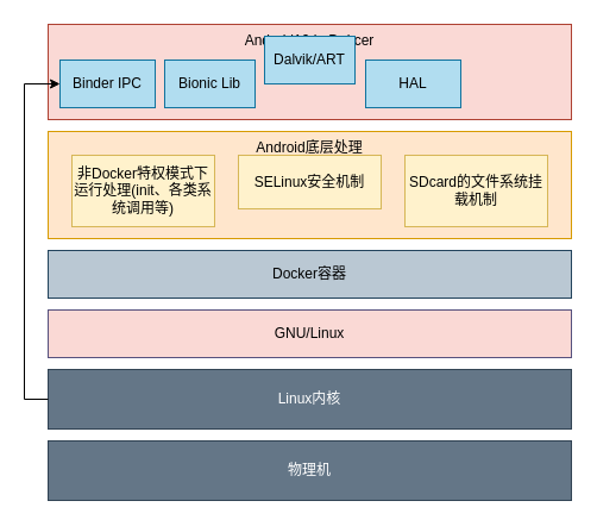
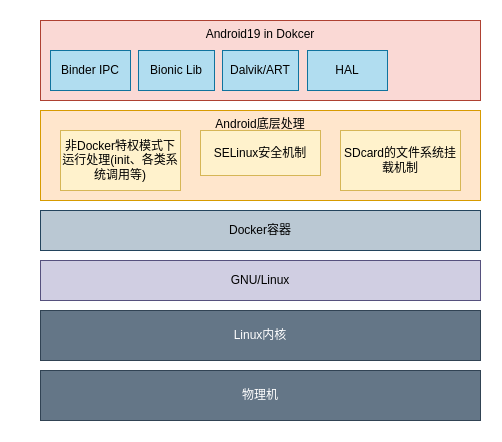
- <mxCell id="11" value="Dalvik/ART" style="rounded=0;whiteSpace=wrap;html=1;fillColor=#b1ddf0;strokeColor=#10739e;" vertex="1" parent="1"><mxGeometry x="222" y="30" width="76" height="40" as="geometry" /></mxCell>
+ <mxCell id="11" value="Dalvik/ART" style="rounded=0;whiteSpace=wrap;html=1;fillColor=#b1ddf0;strokeColor=#10739e;" vertex="1" parent="1"><mxGeometry x="222" y="50" width="76" height="40" as="geometry" /></mxCell>
- <mxCell id="15" style="edgeStyle=orthogonalEdgeStyle;rounded=0;orthogonalLoop=1;jettySize=auto;html=1;entryX=0;entryY=0.5;entryDx=0;entryDy=0;startArrow=none;startFill=0;endArrow=classic;endFill=1;strokeWidth=1;" edge="1" parent="1" source="3" target="8"><mxGeometry relative="1" as="geometry"><Array as="points"><mxPoint x="20" y="335" /><mxPoint x="20" y="70" /></Array></mxGeometry></mxCell>
- <mxCell id="5" value="GNU/Linux" style="rounded=0;whiteSpace=wrap;html=1;fillColor=#fad9d5;strokeColor=#56517e;align=center;verticalAlign=middle;" vertex="1" parent="1"><mxGeometry x="40" y="260" width="440" height="40" as="geometry" /></mxCell>
+ <mxCell id="5" value="GNU/Linux" style="rounded=0;whiteSpace=wrap;html=1;fillColor=#d0cee2;strokeColor=#56517e;align=center;verticalAlign=middle;" vertex="1" parent="1"><mxGeometry x="40" y="260" width="440" height="40" as="geometry" /></mxCell>
